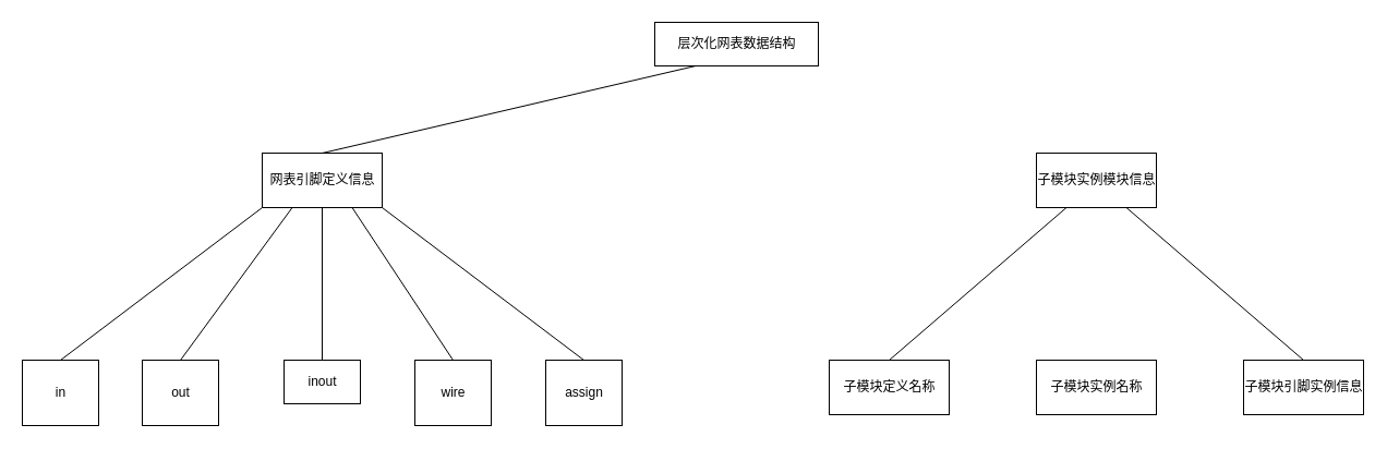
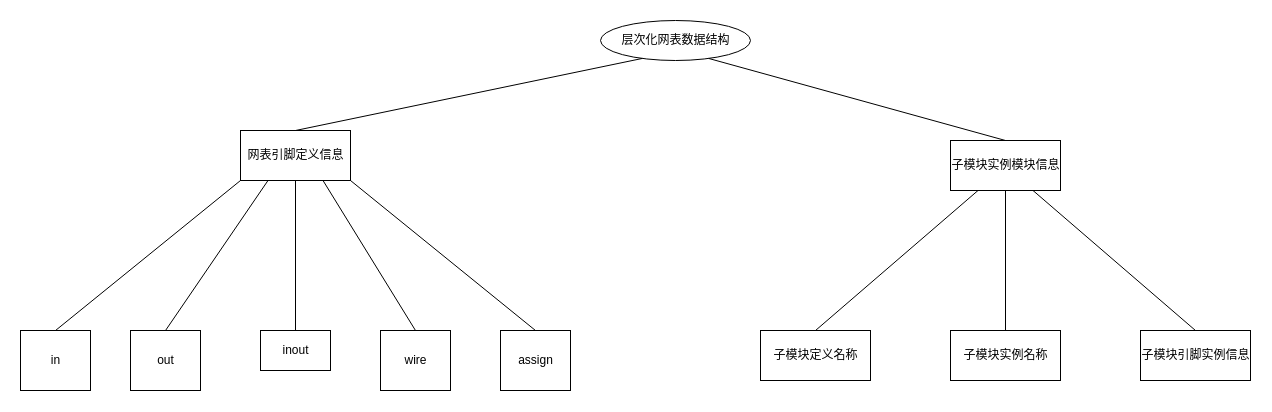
- <mxCell id="2" value="层次化网表数据结构" style="html=1;" vertex="1" parent="1"><mxGeometry x="600" y="20" width="150" height="40" as="geometry" /></mxCell>
+ <mxCell id="2" value="层次化网表数据结构" style="ellipse;html=1;" vertex="1" parent="1"><mxGeometry x="600" y="20" width="150" height="40" as="geometry" /></mxCell>
+ <mxCell id="10" style="edgeStyle=none;html=1;exitX=0.5;exitY=0;exitDx=0;exitDy=0;entryX=0.75;entryY=1;entryDx=0;entryDy=0;endArrow=none;endFill=0;" edge="1" parent="1" source="14" target="2"><mxGeometry relative="1" as="geometry" /></mxCell>
- <mxCell id="9" value="网表引脚定义信息" style="html=1;" vertex="1" parent="1"><mxGeometry x="240" y="140" width="110" height="50" as="geometry" /></mxCell>
+ <mxCell id="9" value="网表引脚定义信息" style="html=1;" vertex="1" parent="1"><mxGeometry x="240" y="130" width="110" height="50" as="geometry" /></mxCell>
+ <mxCell id="11" style="edgeStyle=none;html=1;exitX=0.5;exitY=1;exitDx=0;exitDy=0;entryX=0.5;entryY=0;entryDx=0;entryDy=0;endArrow=none;endFill=0;" edge="1" parent="1" source="14" target="21"><mxGeometry relative="1" as="geometry" /></mxCell>
